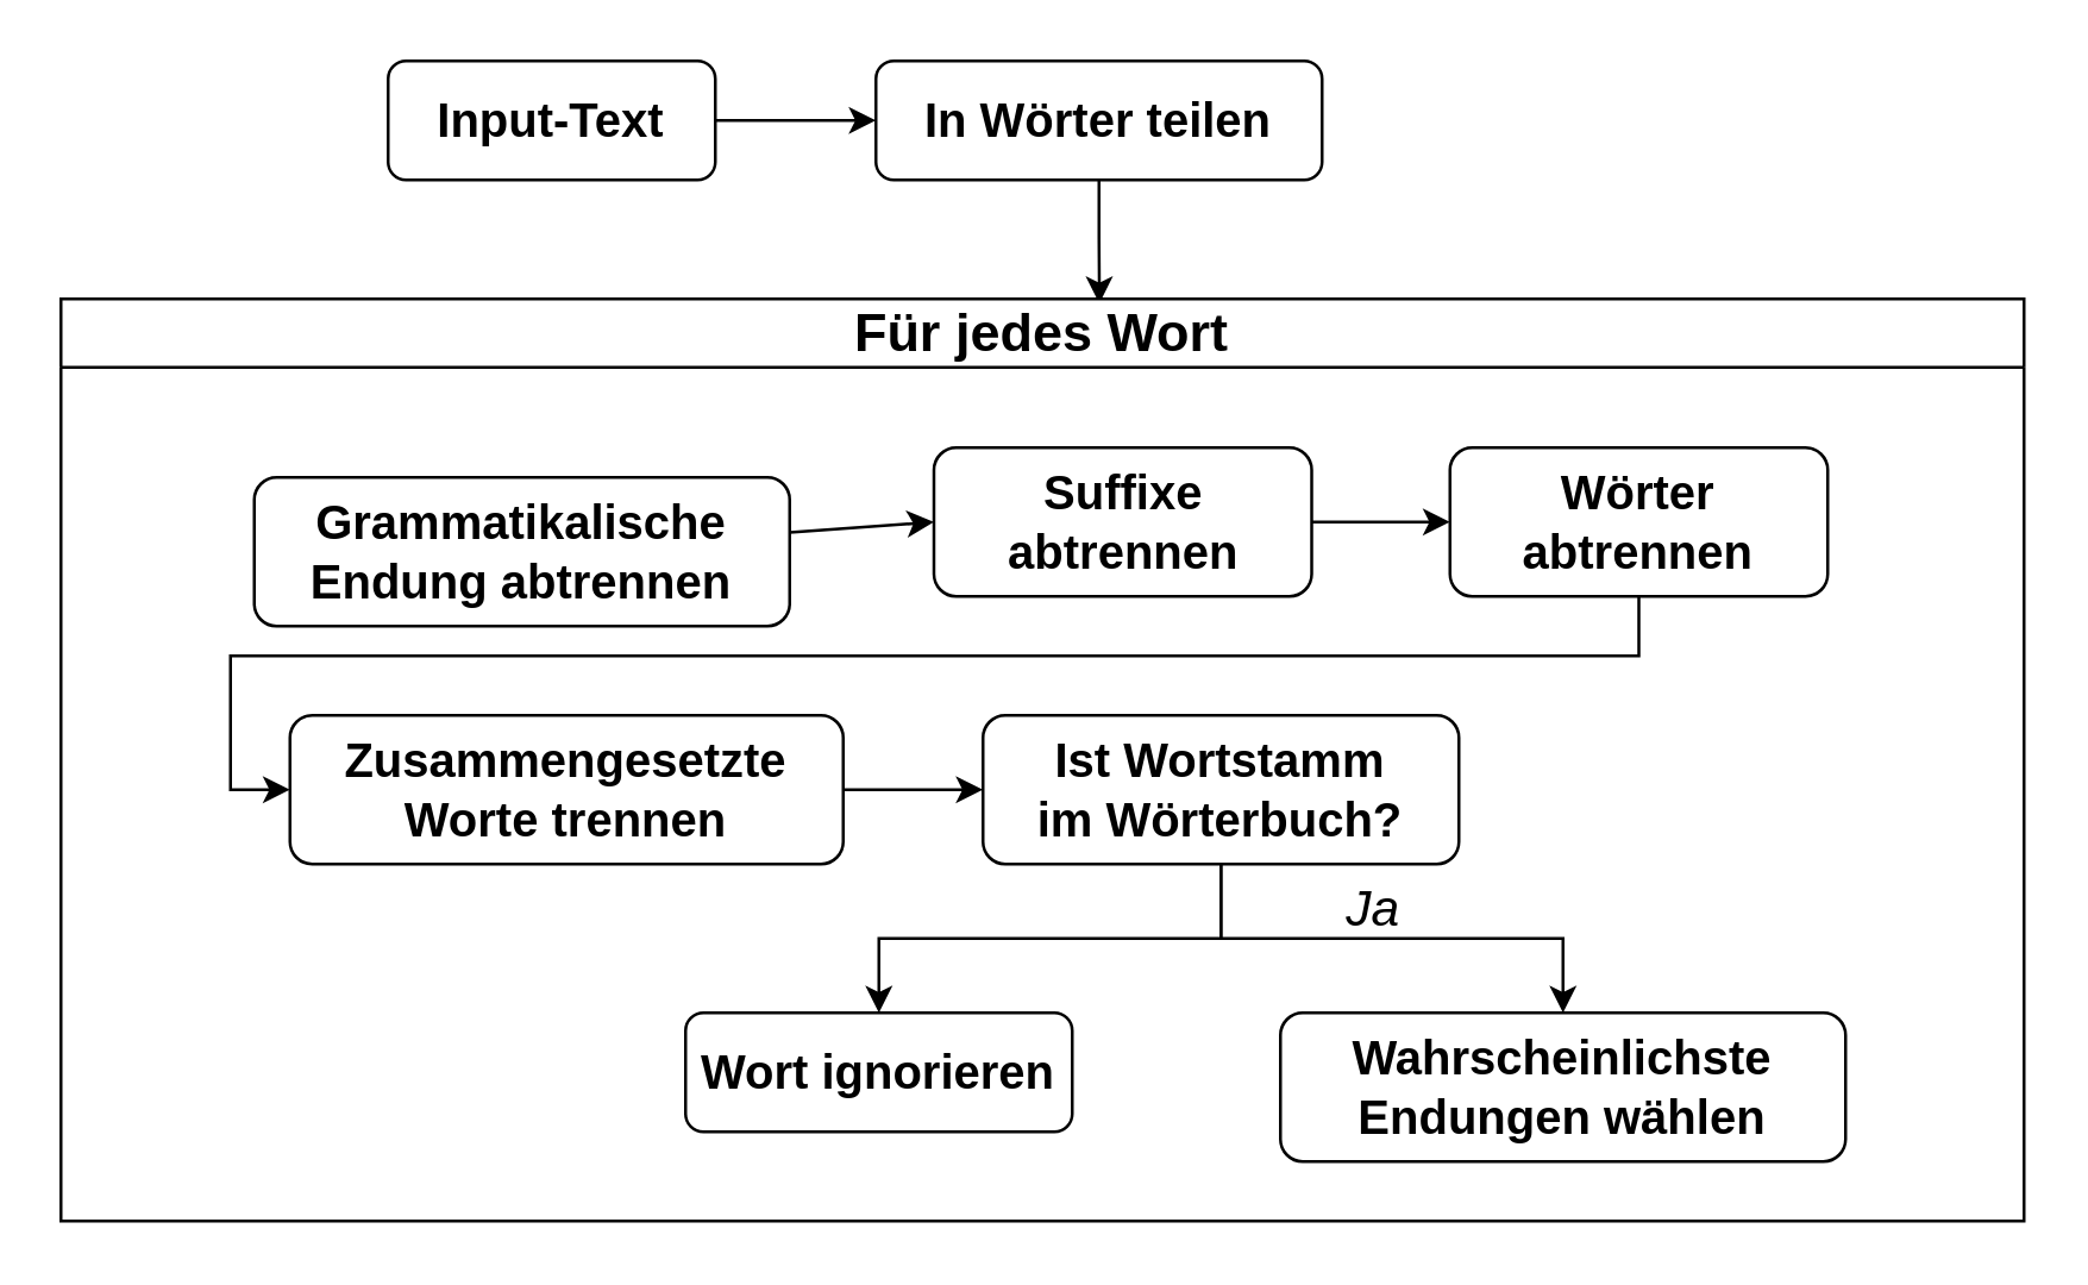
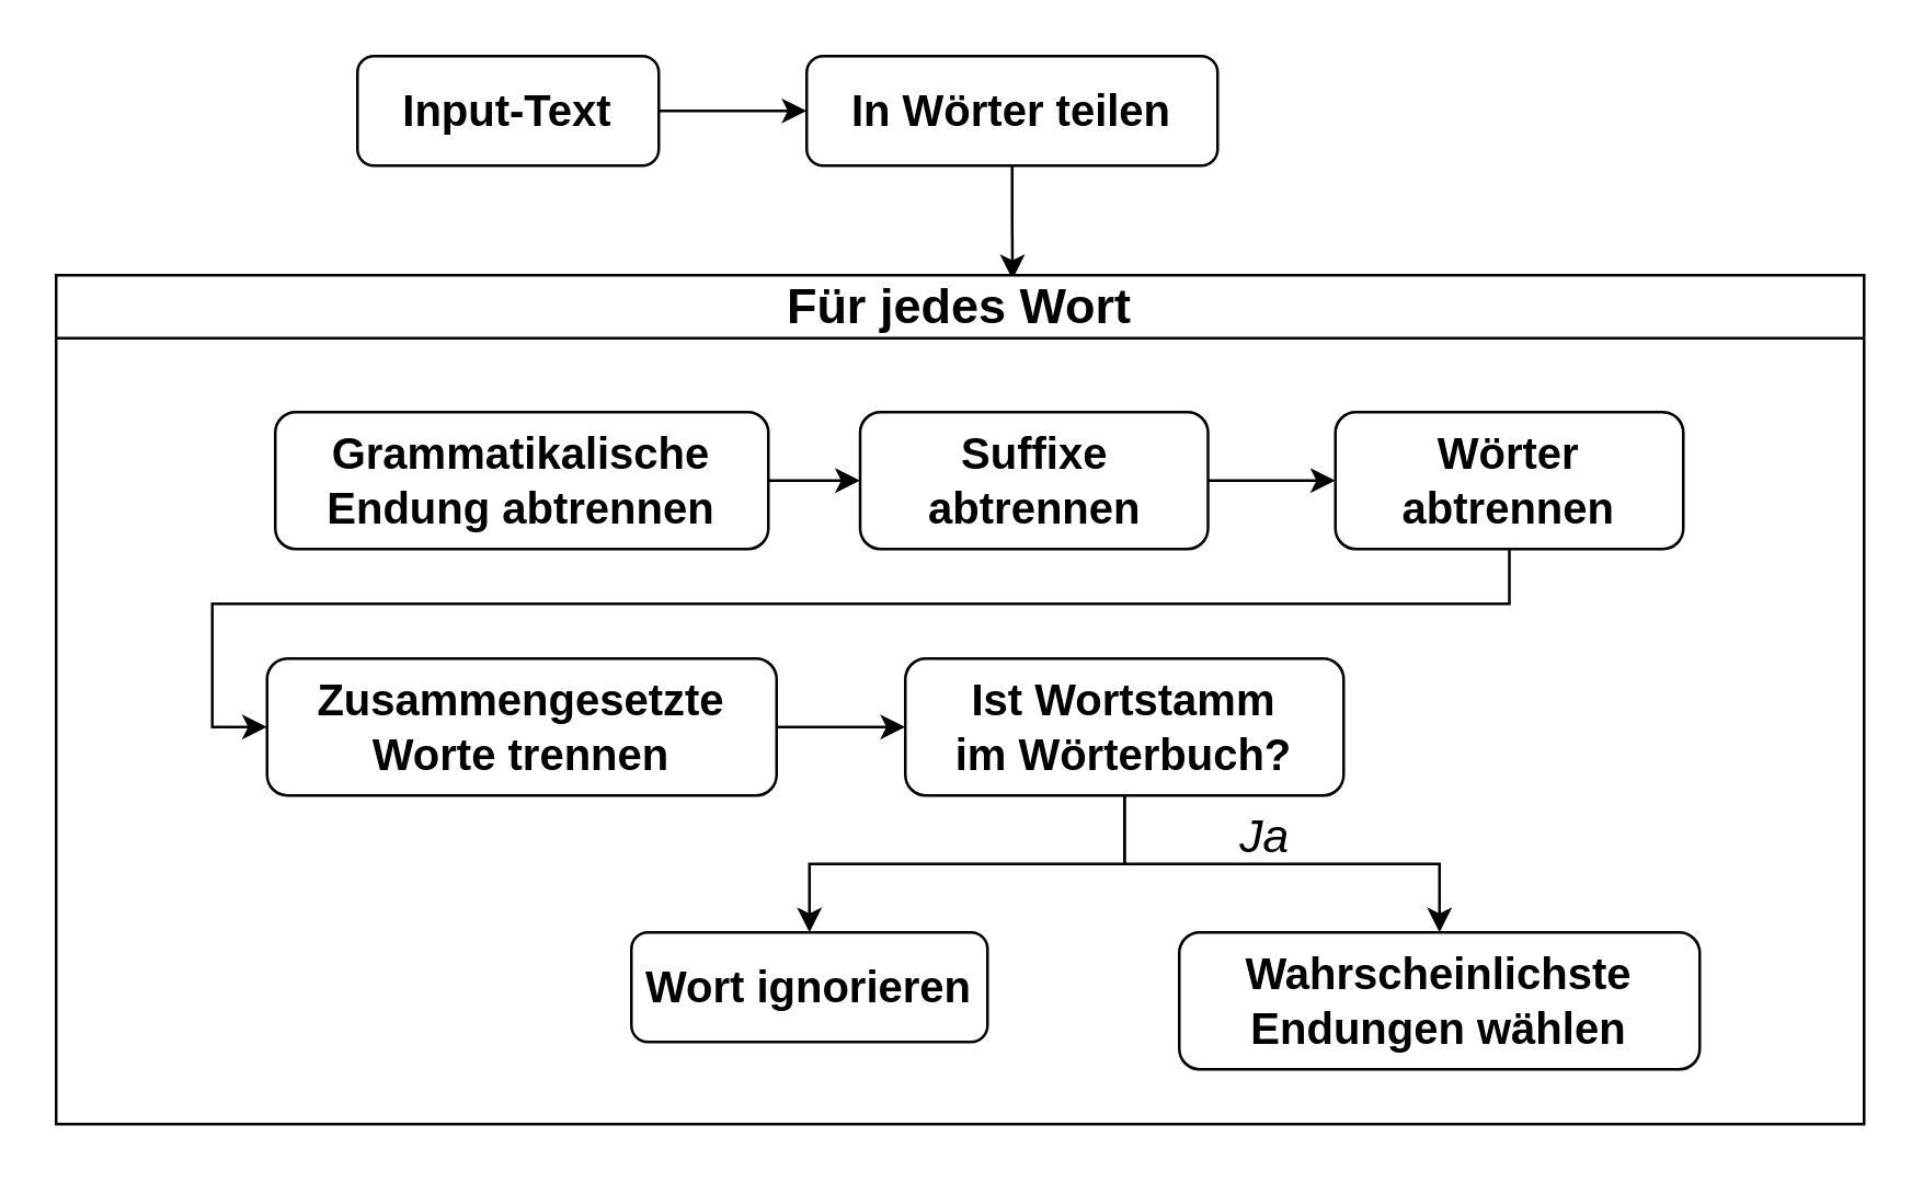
- <mxCell id="12" value="&lt;b style=&quot;font-size: 16px;&quot;&gt;&lt;font style=&quot;font-size: 16px;&quot;&gt;&lt;font style=&quot;font-size: 16px;&quot;&gt;Grammatikalische Endung abtrennen&lt;/font&gt;&lt;br&gt;&lt;/font&gt;&lt;/b&gt;" style="rounded=1;whiteSpace=wrap;html=1;" vertex="1" parent="6"><mxGeometry x="65" y="60" width="180" height="50" as="geometry" /></mxCell>
+ <mxCell id="12" value="&lt;b style=&quot;font-size: 16px;&quot;&gt;&lt;font style=&quot;font-size: 16px;&quot;&gt;&lt;font style=&quot;font-size: 16px;&quot;&gt;Grammatikalische Endung abtrennen&lt;/font&gt;&lt;br&gt;&lt;/font&gt;&lt;/b&gt;" style="rounded=1;whiteSpace=wrap;html=1;" vertex="1" parent="6"><mxGeometry x="80" y="50" width="180" height="50" as="geometry" /></mxCell>
